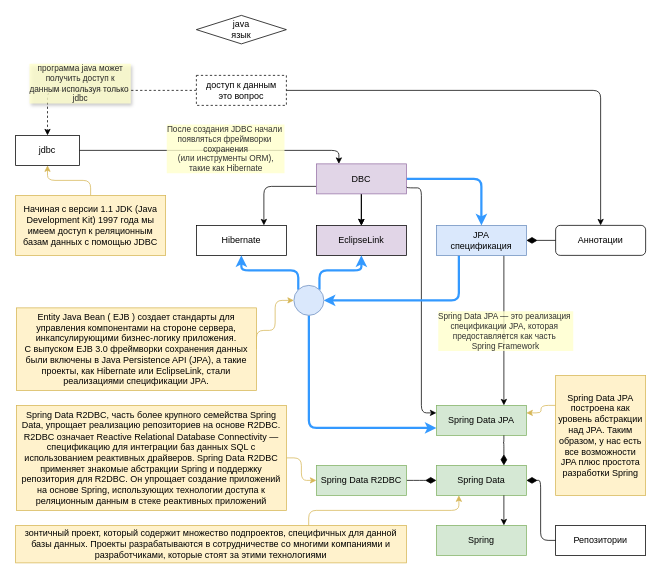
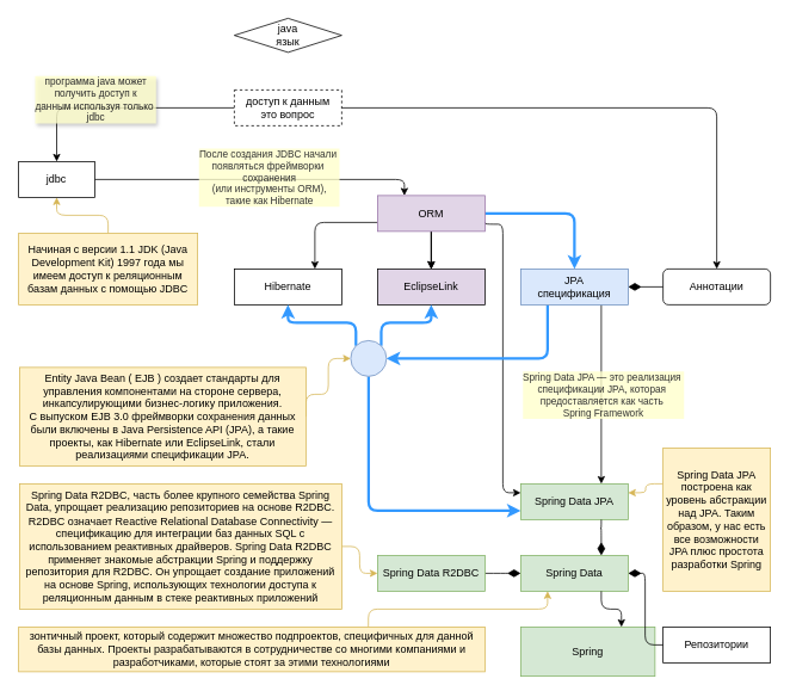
- <mxCell id="3" value="" style="edgeStyle=orthogonalEdgeStyle;html=1;entryX=0.5;entryY=0;entryDx=0;entryDy=0;dashed=1;" edge="1" parent="1" source="6" target="9"><mxGeometry relative="1" as="geometry" /></mxCell>
+ <mxCell id="3" value="" style="edgeStyle=orthogonalEdgeStyle;html=1;entryX=0.5;entryY=0;entryDx=0;entryDy=0;" edge="1" parent="1" source="6" target="9"><mxGeometry relative="1" as="geometry" /></mxCell>
- <mxCell id="16" value="DBC" style="whiteSpace=wrap;html=1;rounded=0;fillColor=#e1d5e7;strokeColor=#9673a6;" vertex="1" parent="1"><mxGeometry x="421" y="218" width="120" height="40" as="geometry" /></mxCell>
+ <mxCell id="16" value="ORM" style="whiteSpace=wrap;html=1;rounded=0;fillColor=#e1d5e7;strokeColor=#9673a6;" vertex="1" parent="1"><mxGeometry x="421" y="218" width="120" height="40" as="geometry" /></mxCell>
- <mxCell id="35" value="Spring" style="whiteSpace=wrap;html=1;rounded=0;fillColor=#d5e8d4;strokeColor=#82b366;" vertex="1" parent="1"><mxGeometry x="581" y="700" width="120" height="40" as="geometry" /></mxCell>
+ <mxCell id="35" value="Spring" style="whiteSpace=wrap;html=1;rounded=0;fillColor=#d5e8d4;strokeColor=#82b366;" vertex="1" parent="1"><mxGeometry x="581" y="700" width="150" height="55" as="geometry" /></mxCell>
